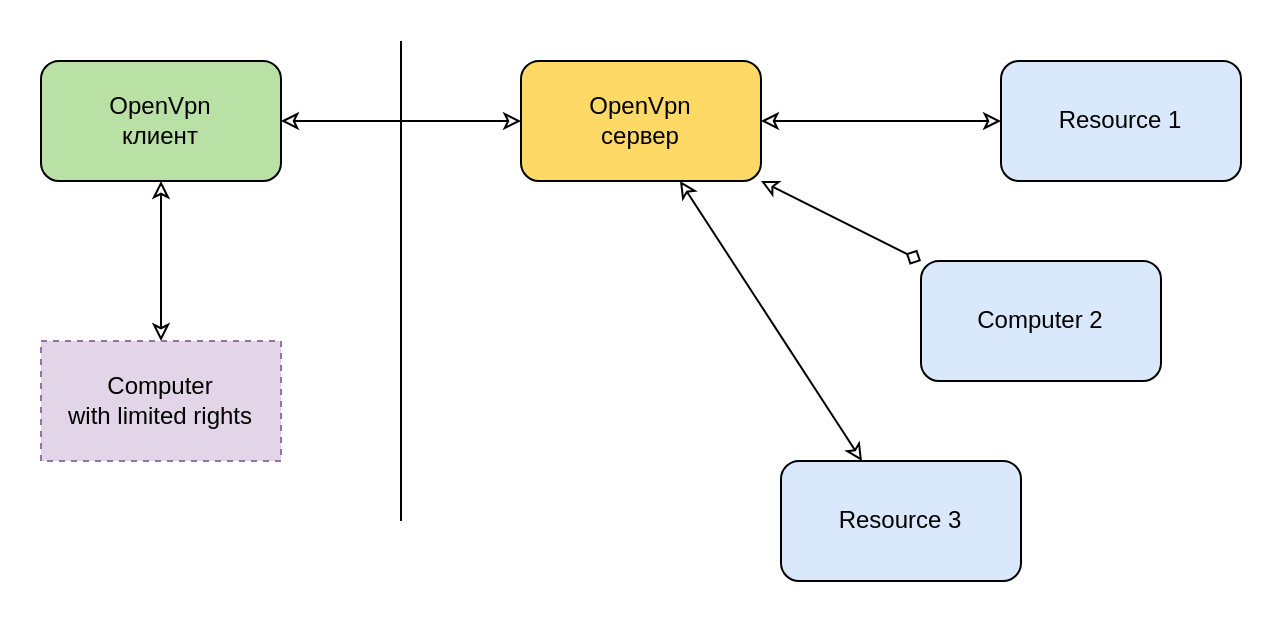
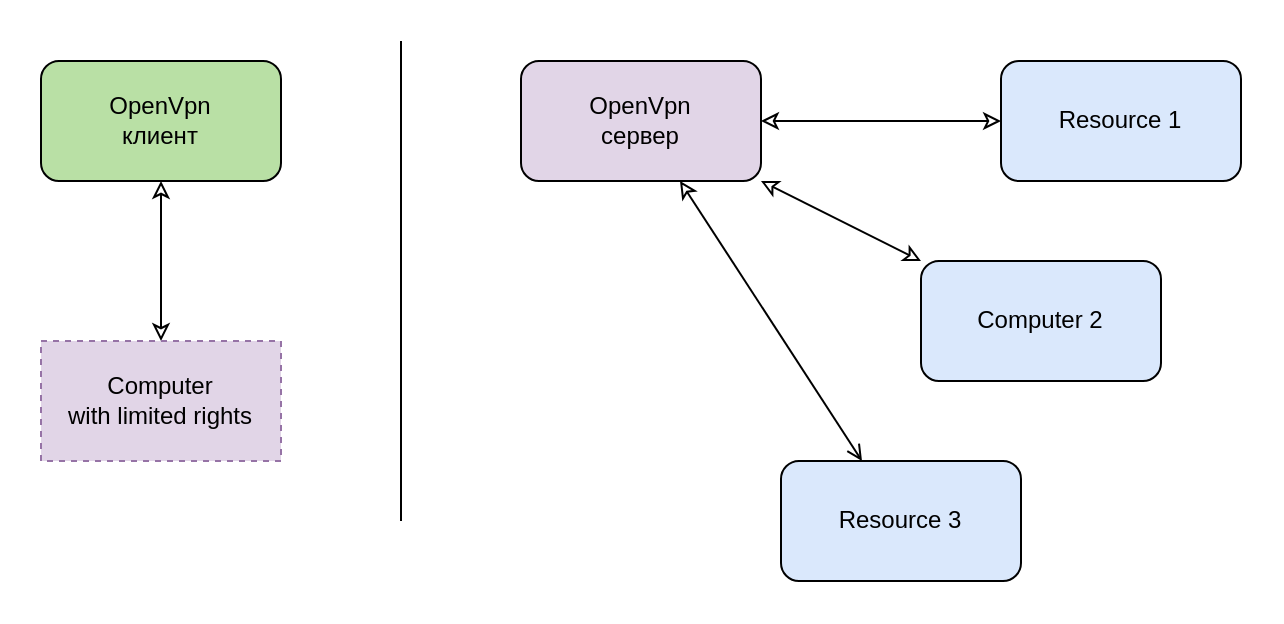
- <mxCell id="2" style="edgeStyle=orthogonalEdgeStyle;rounded=0;orthogonalLoop=1;jettySize=auto;html=1;entryX=0;entryY=0.5;entryDx=0;entryDy=0;startArrow=classic;startFill=0;endArrow=classic;endFill=0;" edge="1" parent="1" source="4" target="8"><mxGeometry relative="1" as="geometry" /></mxCell>
- <mxCell id="8" value="OpenVpn&lt;br&gt;сервер" style="rounded=1;whiteSpace=wrap;html=1;fillColor=#FFD966;" vertex="1" parent="1"><mxGeometry x="260" y="30" width="120" height="60" as="geometry" /></mxCell>
+ <mxCell id="8" value="OpenVpn&lt;br&gt;сервер" style="rounded=1;whiteSpace=wrap;html=1;fillColor=#e1d5e7;" vertex="1" parent="1"><mxGeometry x="260" y="30" width="120" height="60" as="geometry" /></mxCell>
- <mxCell id="6" style="rounded=0;orthogonalLoop=1;jettySize=auto;html=1;startArrow=classic;startFill=0;endArrow=diamond;endFill=0;" edge="1" parent="1" source="8" target="12"><mxGeometry relative="1" as="geometry" /></mxCell>
+ <mxCell id="6" style="rounded=0;orthogonalLoop=1;jettySize=auto;html=1;startArrow=classic;startFill=0;endArrow=classic;endFill=0;" edge="1" parent="1" source="8" target="12"><mxGeometry relative="1" as="geometry" /></mxCell>
- <mxCell id="5" style="rounded=0;orthogonalLoop=1;jettySize=auto;html=1;startArrow=classic;startFill=0;endArrow=classic;endFill=0;" edge="1" parent="1" source="8" target="13"><mxGeometry relative="1" as="geometry" /></mxCell>
+ <mxCell id="5" style="rounded=0;orthogonalLoop=1;jettySize=auto;html=1;startArrow=classic;startFill=0;endArrow=open;endFill=0;" edge="1" parent="1" source="8" target="13"><mxGeometry relative="1" as="geometry" /></mxCell>
